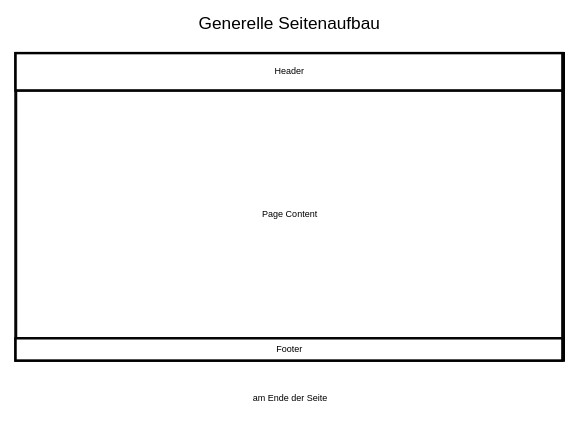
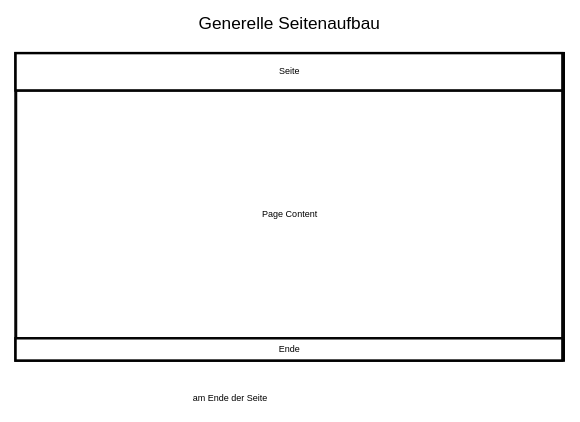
- <mxCell id="4" value="Header" style="rounded=0;whiteSpace=wrap;html=1;fillColor=none;gradientColor=none;strokeWidth=3;strokeColor=#000000;" vertex="1" parent="1"><mxGeometry x="20" y="70" width="731" height="50" as="geometry" /></mxCell>
+ <mxCell id="4" value="Seite" style="rounded=0;whiteSpace=wrap;html=1;fillColor=none;gradientColor=none;strokeWidth=3;strokeColor=#000000;" vertex="1" parent="1"><mxGeometry x="20" y="70" width="731" height="50" as="geometry" /></mxCell>
- <mxCell id="5" value="Footer" style="rounded=0;whiteSpace=wrap;html=1;fillColor=none;gradientColor=none;strokeWidth=3;strokeColor=#000000;" vertex="1" parent="1"><mxGeometry x="20" y="450" width="731" height="30" as="geometry" /></mxCell>
+ <mxCell id="5" value="Ende" style="rounded=0;whiteSpace=wrap;html=1;fillColor=none;gradientColor=none;strokeWidth=3;strokeColor=#000000;" vertex="1" parent="1"><mxGeometry x="20" y="450" width="731" height="30" as="geometry" /></mxCell>
- <mxCell id="6" value="am Ende der Seite" style="text;html=1;align=center;verticalAlign=middle;resizable=0;points=[];autosize=1;" vertex="1" parent="1"><mxGeometry x="330.5" y="520" width="110" height="20" as="geometry" /></mxCell>
+ <mxCell id="6" value="am Ende der Seite" style="text;html=1;align=center;verticalAlign=middle;resizable=0;points=[];autosize=1;" vertex="1" parent="1"><mxGeometry x="250.5" y="520" width="110" height="20" as="geometry" /></mxCell>
